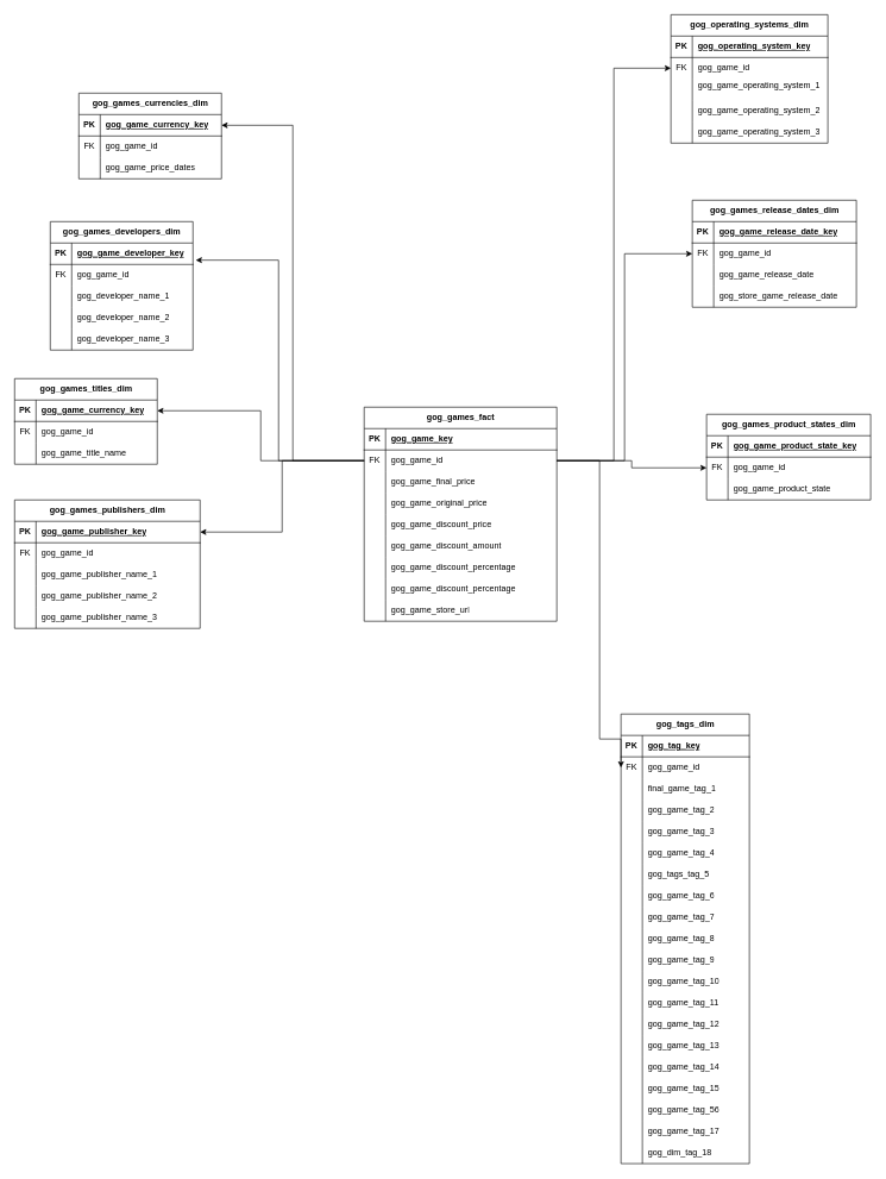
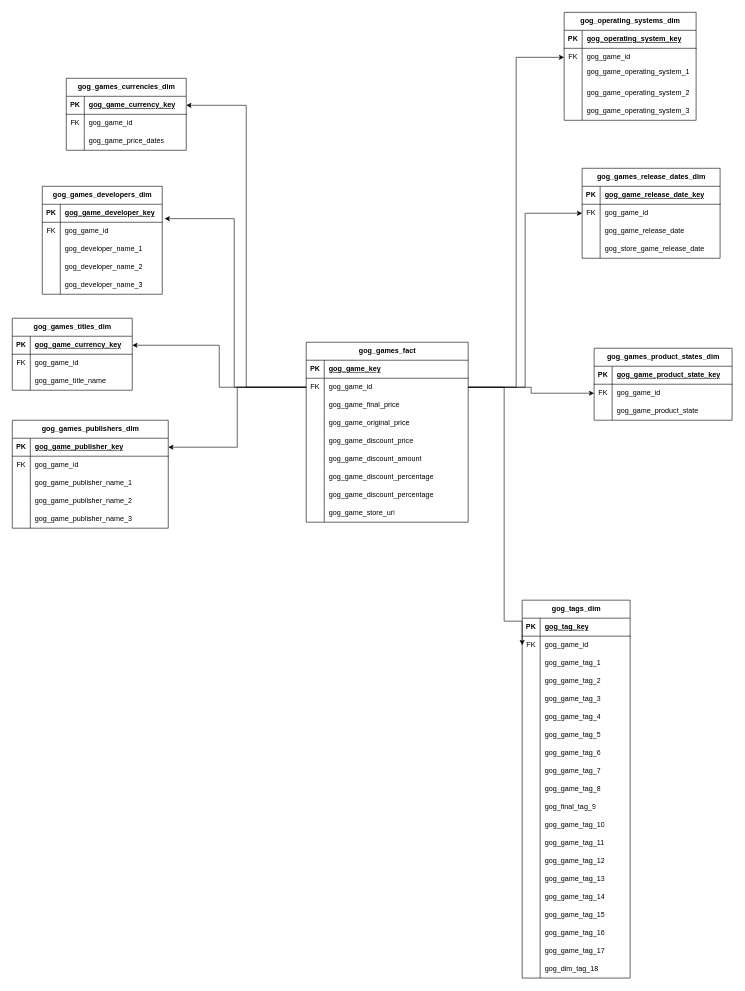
- <mxCell id="39" value="final_game_tag_1" style="shape=partialRectangle;connectable=0;fillColor=none;top=0;left=0;bottom=0;right=0;align=left;spacingLeft=6;overflow=hidden;whiteSpace=wrap;html=1;" vertex="1" parent="37"><mxGeometry x="30" width="150" height="30" as="geometry"><mxRectangle width="150" height="30" as="alternateBounds" /></mxGeometry></mxCell>
+ <mxCell id="39" value="gog_game_tag_1" style="shape=partialRectangle;connectable=0;fillColor=none;top=0;left=0;bottom=0;right=0;align=left;spacingLeft=6;overflow=hidden;whiteSpace=wrap;html=1;" vertex="1" parent="37"><mxGeometry x="30" width="150" height="30" as="geometry"><mxRectangle width="150" height="30" as="alternateBounds" /></mxGeometry></mxCell>
- <mxCell id="51" value="gog_tags_tag_5" style="shape=partialRectangle;connectable=0;fillColor=none;top=0;left=0;bottom=0;right=0;align=left;spacingLeft=6;overflow=hidden;whiteSpace=wrap;html=1;" vertex="1" parent="49"><mxGeometry x="30" width="150" height="30" as="geometry"><mxRectangle width="150" height="30" as="alternateBounds" /></mxGeometry></mxCell>
+ <mxCell id="51" value="gog_game_tag_5" style="shape=partialRectangle;connectable=0;fillColor=none;top=0;left=0;bottom=0;right=0;align=left;spacingLeft=6;overflow=hidden;whiteSpace=wrap;html=1;" vertex="1" parent="49"><mxGeometry x="30" width="150" height="30" as="geometry"><mxRectangle width="150" height="30" as="alternateBounds" /></mxGeometry></mxCell>
- <mxCell id="63" value="gog_game_tag_9" style="shape=partialRectangle;connectable=0;fillColor=none;top=0;left=0;bottom=0;right=0;align=left;spacingLeft=6;overflow=hidden;whiteSpace=wrap;html=1;" vertex="1" parent="61"><mxGeometry x="30" width="150" height="30" as="geometry"><mxRectangle width="150" height="30" as="alternateBounds" /></mxGeometry></mxCell>
+ <mxCell id="63" value="gog_final_tag_9" style="shape=partialRectangle;connectable=0;fillColor=none;top=0;left=0;bottom=0;right=0;align=left;spacingLeft=6;overflow=hidden;whiteSpace=wrap;html=1;" vertex="1" parent="61"><mxGeometry x="30" width="150" height="30" as="geometry"><mxRectangle width="150" height="30" as="alternateBounds" /></mxGeometry></mxCell>
- <mxCell id="84" value="gog_game_tag_56" style="shape=partialRectangle;connectable=0;fillColor=none;top=0;left=0;bottom=0;right=0;align=left;spacingLeft=6;overflow=hidden;whiteSpace=wrap;html=1;" vertex="1" parent="82"><mxGeometry x="30" width="150" height="30" as="geometry"><mxRectangle width="150" height="30" as="alternateBounds" /></mxGeometry></mxCell>
+ <mxCell id="84" value="gog_game_tag_16" style="shape=partialRectangle;connectable=0;fillColor=none;top=0;left=0;bottom=0;right=0;align=left;spacingLeft=6;overflow=hidden;whiteSpace=wrap;html=1;" vertex="1" parent="82"><mxGeometry x="30" width="150" height="30" as="geometry"><mxRectangle width="150" height="30" as="alternateBounds" /></mxGeometry></mxCell>
